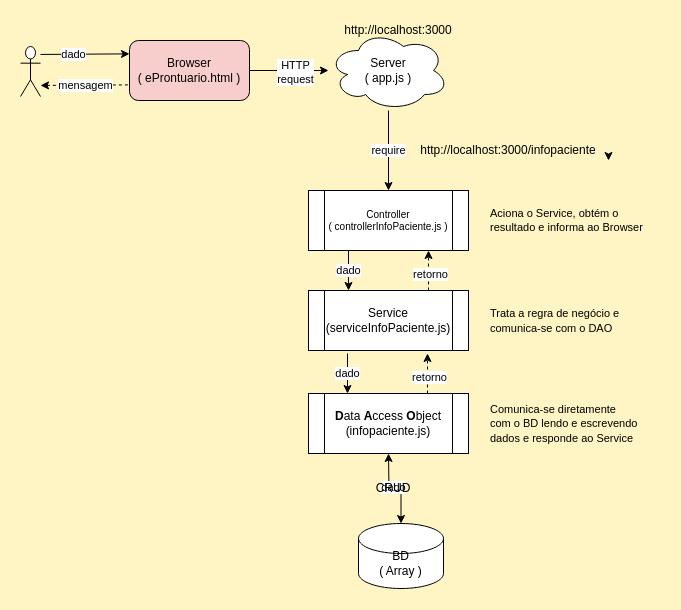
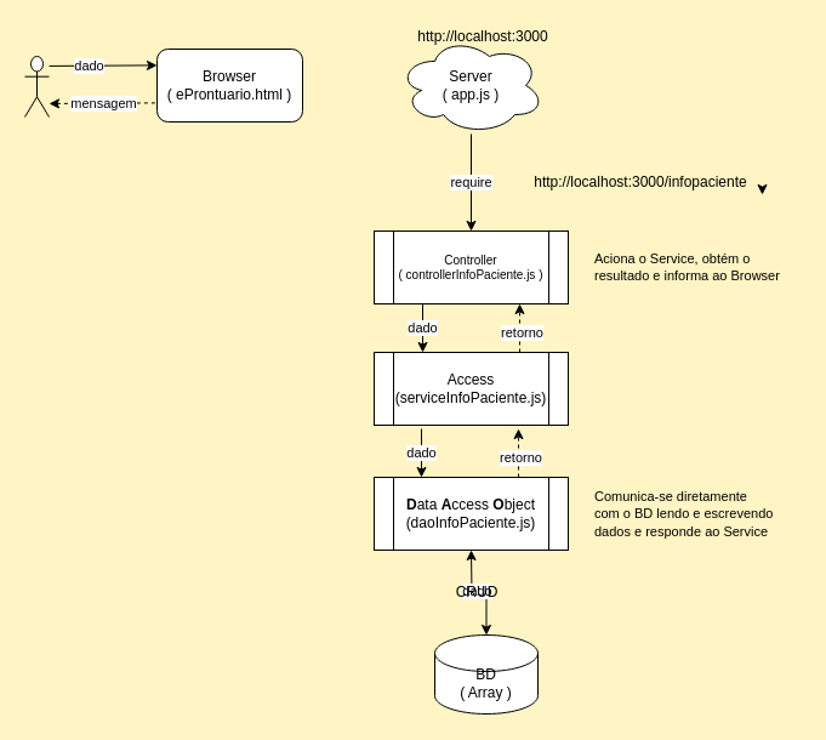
- <mxCell id="9" value="&lt;div&gt;Browser&lt;/div&gt;&lt;div&gt;( eProntuario.html )&lt;br&gt;&lt;/div&gt;" style="rounded=1;whiteSpace=wrap;html=1;fillColor=#f8cecc;" parent="1" vertex="1"><mxGeometry x="129" y="40" width="120" height="60" as="geometry" /></mxCell>
+ <mxCell id="9" value="&lt;div&gt;Browser&lt;/div&gt;&lt;div&gt;( eProntuario.html )&lt;br&gt;&lt;/div&gt;" style="rounded=1;whiteSpace=wrap;html=1;" parent="1" vertex="1"><mxGeometry x="129" y="40" width="120" height="60" as="geometry" /></mxCell>
- <mxCell id="7" value="" style="edgeStyle=orthogonalEdgeStyle;rounded=0;orthogonalLoop=1;jettySize=auto;html=1;startArrow=none;startFill=0;" parent="1" source="9" target="6" edge="1"><mxGeometry relative="1" as="geometry" /></mxCell>
- <mxCell id="8" value="&lt;div&gt;HTTP &lt;br&gt;&lt;/div&gt;&lt;div&gt;request&lt;/div&gt;" style="edgeLabel;html=1;align=center;verticalAlign=middle;resizable=0;points=[];" parent="7" vertex="1" connectable="0"><mxGeometry x="0.143" y="-1" relative="1" as="geometry"><mxPoint as="offset" /></mxGeometry></mxCell>
- <mxCell id="17" value="http://localhost:3000/infopaciente" style="text;html=1;strokeColor=none;fillColor=none;align=center;verticalAlign=middle;whiteSpace=wrap;rounded=0;" parent="1" vertex="1"><mxGeometry x="408" y="140" width="200" height="20" as="geometry" /></mxCell>
+ <mxCell id="17" value="http://localhost:3000/infopaciente" style="text;html=1;strokeColor=none;fillColor=none;align=center;verticalAlign=middle;whiteSpace=wrap;rounded=0;" parent="1" vertex="1"><mxGeometry x="428" y="140" width="200" height="20" as="geometry" /></mxCell>
- <mxCell id="14" value="&lt;div&gt;Service&lt;/div&gt;&lt;div&gt;(serviceInfoPaciente.js)&lt;br&gt;&lt;/div&gt;" style="shape=process;whiteSpace=wrap;html=1;backgroundOutline=1;" parent="1" vertex="1"><mxGeometry x="308" y="290" width="160" height="60" as="geometry" /></mxCell>
+ <mxCell id="14" value="&lt;div&gt;Access&lt;/div&gt;&lt;div&gt;(serviceInfoPaciente.js)&lt;br&gt;&lt;/div&gt;" style="shape=process;whiteSpace=wrap;html=1;backgroundOutline=1;" parent="1" vertex="1"><mxGeometry x="308" y="290" width="160" height="60" as="geometry" /></mxCell>
- <mxCell id="28" value="&lt;font style=&quot;font-size: 11px&quot;&gt;Trata a regra de negócio e comunica-se com o DAO&lt;/font&gt;" style="text;html=1;strokeColor=none;fillColor=none;align=left;verticalAlign=middle;whiteSpace=wrap;rounded=0;" vertex="1" parent="1"><mxGeometry x="488" y="310" width="151" height="20" as="geometry" /></mxCell>
- <mxCell id="22" value="&lt;div&gt;&lt;b&gt;D&lt;/b&gt;ata &lt;b&gt;A&lt;/b&gt;ccess &lt;b&gt;O&lt;/b&gt;bject&lt;br&gt;&lt;/div&gt;&lt;div&gt;(infopaciente.js)&lt;br&gt;&lt;/div&gt;" style="shape=process;whiteSpace=wrap;html=1;backgroundOutline=1;" vertex="1" parent="1"><mxGeometry x="308" y="393" width="160" height="60" as="geometry" /></mxCell>
+ <mxCell id="22" value="&lt;div&gt;&lt;b&gt;D&lt;/b&gt;ata &lt;b&gt;A&lt;/b&gt;ccess &lt;b&gt;O&lt;/b&gt;bject&lt;br&gt;&lt;/div&gt;&lt;div&gt;(daoInfoPaciente.js)&lt;br&gt;&lt;/div&gt;" style="shape=process;whiteSpace=wrap;html=1;backgroundOutline=1;" vertex="1" parent="1"><mxGeometry x="308" y="393" width="160" height="60" as="geometry" /></mxCell>
